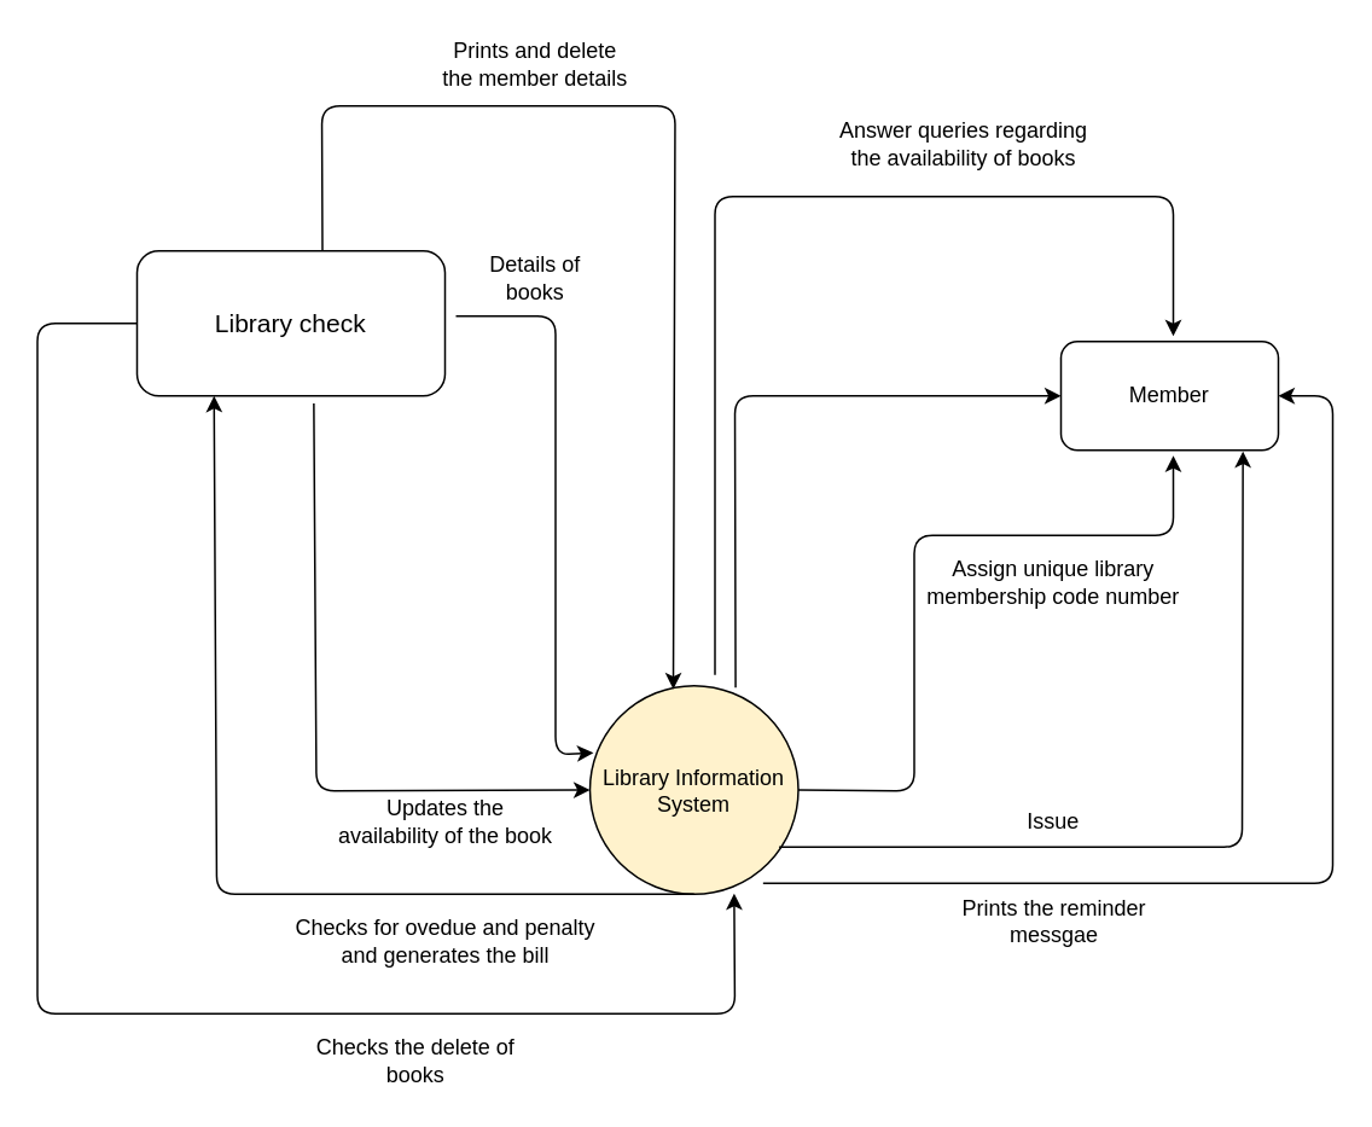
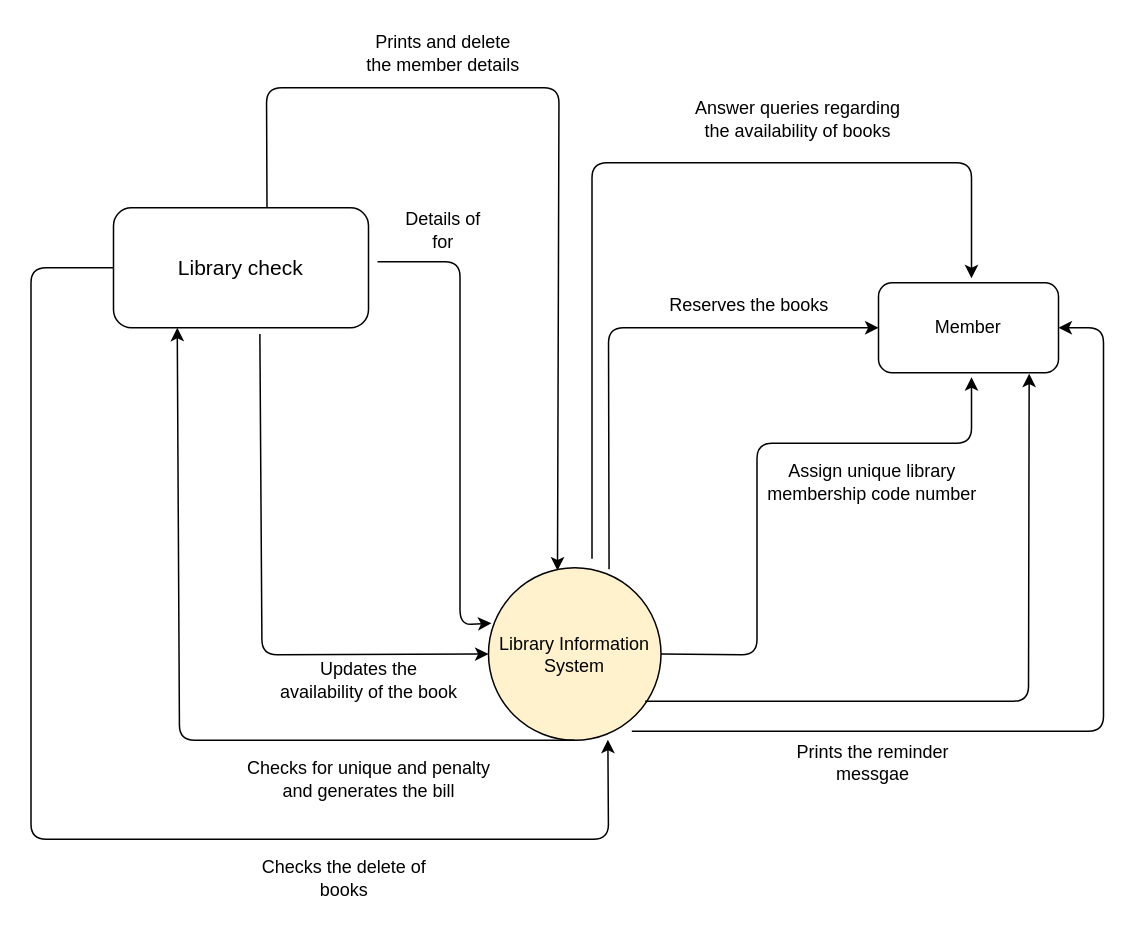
- <mxCell id="8" value="Details of books" style="text;html=1;strokeColor=none;fillColor=none;align=center;verticalAlign=middle;whiteSpace=wrap;rounded=0;" vertex="1" parent="1"><mxGeometry x="265" y="138" width="60" height="30" as="geometry" /></mxCell>
+ <mxCell id="8" value="Details of for" style="text;html=1;strokeColor=none;fillColor=none;align=center;verticalAlign=middle;whiteSpace=wrap;rounded=0;" vertex="1" parent="1"><mxGeometry x="265" y="138" width="60" height="30" as="geometry" /></mxCell>
+ <mxCell id="18" value="Reserves the books" style="text;strokeColor=none;fillColor=none;align=left;verticalAlign=middle;spacingLeft=4;spacingRight=4;overflow=hidden;points=[[0,0.5],[1,0.5]];portConstraint=eastwest;rotatable=0;whiteSpace=wrap;html=1;" vertex="1" parent="1"><mxGeometry x="440" y="188" width="132" height="30" as="geometry" /></mxCell>
- <mxCell id="22" value="Issue" style="text;html=1;strokeColor=none;fillColor=none;align=center;verticalAlign=middle;whiteSpace=wrap;rounded=0;" vertex="1" parent="1"><mxGeometry x="551" y="438" width="60" height="30" as="geometry" /></mxCell>
- <mxCell id="12" value="Checks for ovedue and penalty and generates the bill" style="text;html=1;strokeColor=none;fillColor=none;align=center;verticalAlign=middle;whiteSpace=wrap;rounded=0;" vertex="1" parent="1"><mxGeometry x="152" y="504" width="187" height="30" as="geometry" /></mxCell>
+ <mxCell id="12" value="Checks for unique and penalty and generates the bill" style="text;html=1;strokeColor=none;fillColor=none;align=center;verticalAlign=middle;whiteSpace=wrap;rounded=0;" vertex="1" parent="1"><mxGeometry x="152" y="504" width="187" height="30" as="geometry" /></mxCell>
